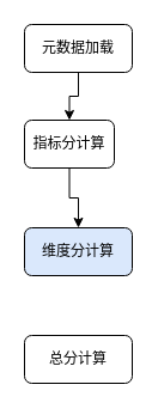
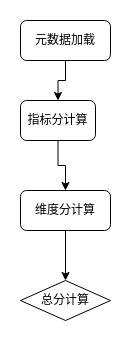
- <mxCell id="7" value="维度分计算" style="rounded=1;whiteSpace=wrap;html=1;fillColor=#dae8fc;" vertex="1" parent="1"><mxGeometry x="20" y="190" width="90" height="40" as="geometry" /></mxCell>
+ <mxCell id="7" value="维度分计算" style="rounded=1;whiteSpace=wrap;html=1;" vertex="1" parent="1"><mxGeometry x="20" y="190" width="90" height="40" as="geometry" /></mxCell>
+ <mxCell id="6" style="edgeStyle=orthogonalEdgeStyle;rounded=0;orthogonalLoop=1;jettySize=auto;html=1;entryX=0.5;entryY=0;entryDx=0;entryDy=0;" edge="1" parent="1" source="7" target="8"><mxGeometry relative="1" as="geometry" /></mxCell>
- <mxCell id="8" value="总分计算" style="rounded=1;whiteSpace=wrap;html=1;" vertex="1" parent="1"><mxGeometry x="20" y="280" width="90" height="40" as="geometry" /></mxCell>
+ <mxCell id="8" value="总分计算" style="rhombus;whiteSpace=wrap;html=1;" vertex="1" parent="1"><mxGeometry x="20" y="280" width="90" height="40" as="geometry" /></mxCell>
